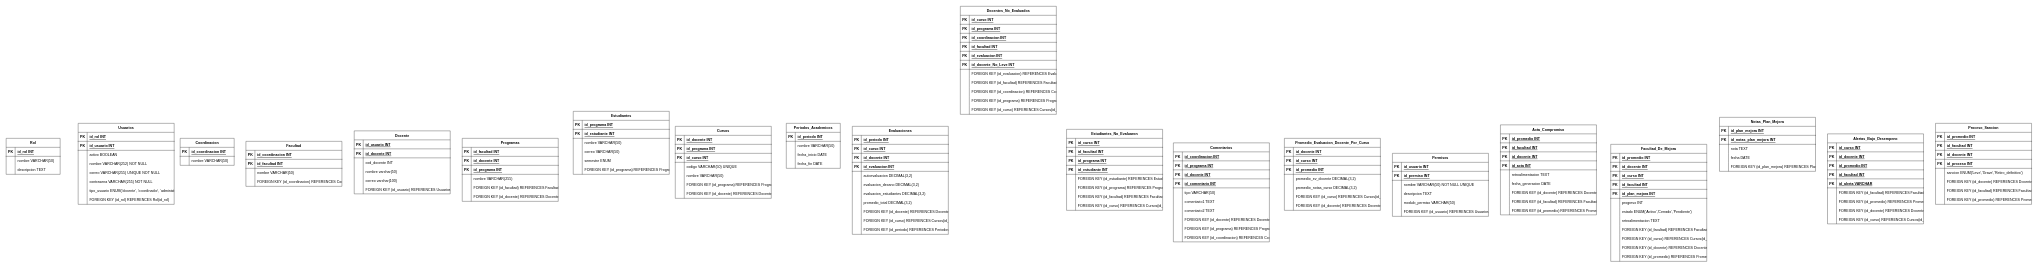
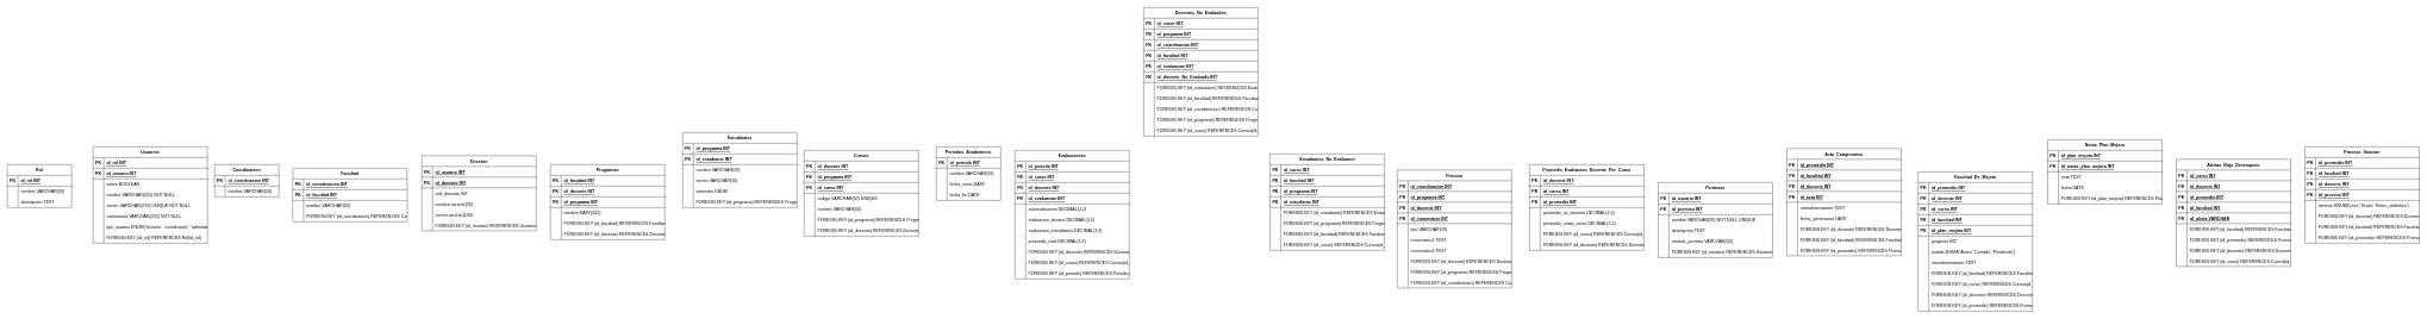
- <mxCell id="201" value="id_docente_No_Leve INT " style="shape=partialRectangle;overflow=hidden;connectable=0;fillColor=none;align=left;strokeColor=inherit;top=0;left=0;bottom=0;right=0;spacingLeft=6;fontStyle=5;" parent="199" vertex="1"><mxGeometry x="30" width="290" height="30" as="geometry"><mxRectangle width="290" height="30" as="alternateBounds" /></mxGeometry></mxCell>
+ <mxCell id="201" value="id_docente_No_Evaluado INT " style="shape=partialRectangle;overflow=hidden;connectable=0;fillColor=none;align=left;strokeColor=inherit;top=0;left=0;bottom=0;right=0;spacingLeft=6;fontStyle=5;" parent="199" vertex="1"><mxGeometry x="30" width="290" height="30" as="geometry"><mxRectangle width="290" height="30" as="alternateBounds" /></mxGeometry></mxCell>
- <mxCell id="242" value="Comentarios" style="shape=table;startSize=30;container=1;collapsible=1;childLayout=tableLayout;fixedRows=1;rowLines=0;fontStyle=1;align=center;resizeLast=1;" parent="1" vertex="1"><mxGeometry x="3910" y="475" width="320" height="330" as="geometry" /></mxCell>
+ <mxCell id="242" value="Proceso" style="shape=table;startSize=30;container=1;collapsible=1;childLayout=tableLayout;fixedRows=1;rowLines=0;fontStyle=1;align=center;resizeLast=1;" parent="1" vertex="1"><mxGeometry x="3910" y="475" width="320" height="330" as="geometry" /></mxCell>
- <mxCell id="88" value="nombre VARCHAR(255) " style="shape=partialRectangle;overflow=hidden;connectable=0;fillColor=none;align=left;strokeColor=inherit;top=0;left=0;bottom=0;right=0;spacingLeft=6;" parent="86" vertex="1"><mxGeometry x="30" width="290" height="30" as="geometry"><mxRectangle width="290" height="30" as="alternateBounds" /></mxGeometry></mxCell>
+ <mxCell id="88" value="nombre DATE(255) " style="shape=partialRectangle;overflow=hidden;connectable=0;fillColor=none;align=left;strokeColor=inherit;top=0;left=0;bottom=0;right=0;spacingLeft=6;" parent="86" vertex="1"><mxGeometry x="30" width="290" height="30" as="geometry"><mxRectangle width="290" height="30" as="alternateBounds" /></mxGeometry></mxCell>
